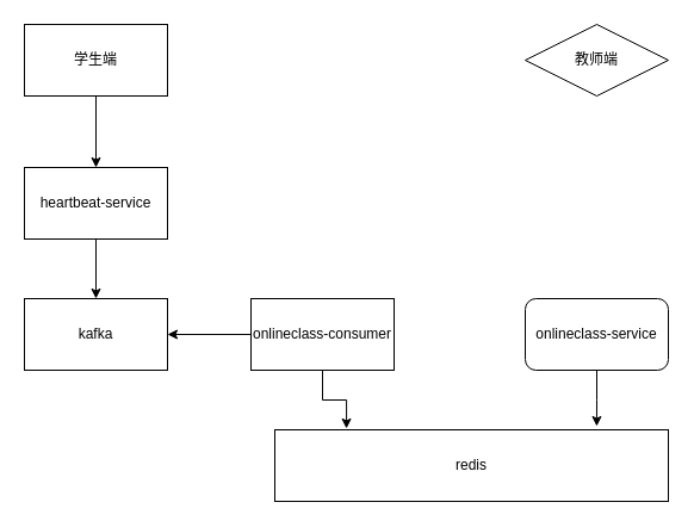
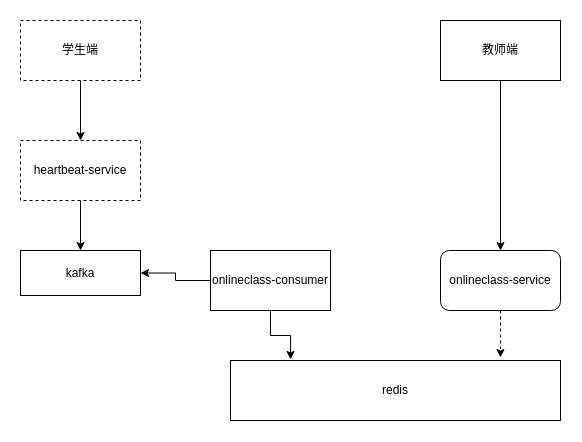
- <mxCell id="3" value="学生端" style="rounded=0;whiteSpace=wrap;html=1;" vertex="1" parent="1"><mxGeometry x="20" y="20" width="120" height="60" as="geometry" /></mxCell>
+ <mxCell id="3" value="学生端" style="rounded=0;whiteSpace=wrap;html=1;dashed=1;" vertex="1" parent="1"><mxGeometry x="20" y="20" width="120" height="60" as="geometry" /></mxCell>
- <mxCell id="7" value="教师端" style="rhombus;whiteSpace=wrap;html=1;" vertex="1" parent="1"><mxGeometry x="440" y="20" width="120" height="60" as="geometry" /></mxCell>
+ <mxCell id="7" value="教师端" style="rounded=0;whiteSpace=wrap;html=1;" vertex="1" parent="1"><mxGeometry x="440" y="20" width="120" height="60" as="geometry" /></mxCell>
+ <mxCell id="6" style="edgeStyle=orthogonalEdgeStyle;rounded=0;orthogonalLoop=1;jettySize=auto;html=1;exitX=0.5;exitY=1;exitDx=0;exitDy=0;" edge="1" parent="1" source="7" target="9"><mxGeometry relative="1" as="geometry" /></mxCell>
- <mxCell id="14" value="heartbeat-service" style="rounded=0;whiteSpace=wrap;html=1;" vertex="1" parent="1"><mxGeometry x="20" y="140" width="120" height="60" as="geometry" /></mxCell>
+ <mxCell id="14" value="heartbeat-service" style="rounded=0;whiteSpace=wrap;html=1;dashed=1;" vertex="1" parent="1"><mxGeometry x="20" y="140" width="120" height="60" as="geometry" /></mxCell>
- <mxCell id="5" value="kafka" style="rounded=0;whiteSpace=wrap;html=1;" vertex="1" parent="1"><mxGeometry x="20" y="250" width="120" height="60" as="geometry" /></mxCell>
+ <mxCell id="5" value="kafka" style="rounded=0;whiteSpace=wrap;html=1;" vertex="1" parent="1"><mxGeometry x="20" y="250" width="120" height="45" as="geometry" /></mxCell>
- <mxCell id="8" style="edgeStyle=orthogonalEdgeStyle;rounded=0;orthogonalLoop=1;jettySize=auto;html=1;exitX=0.5;exitY=1;exitDx=0;exitDy=0;entryX=0.818;entryY=-0.05;entryDx=0;entryDy=0;entryPerimeter=0;" edge="1" parent="1" source="9" target="4"><mxGeometry relative="1" as="geometry" /></mxCell>
+ <mxCell id="8" style="edgeStyle=orthogonalEdgeStyle;rounded=0;orthogonalLoop=1;jettySize=auto;html=1;exitX=0.5;exitY=1;exitDx=0;exitDy=0;entryX=0.818;entryY=-0.05;entryDx=0;entryDy=0;entryPerimeter=0;dashed=1;" edge="1" parent="1" source="9" target="4"><mxGeometry relative="1" as="geometry" /></mxCell>
